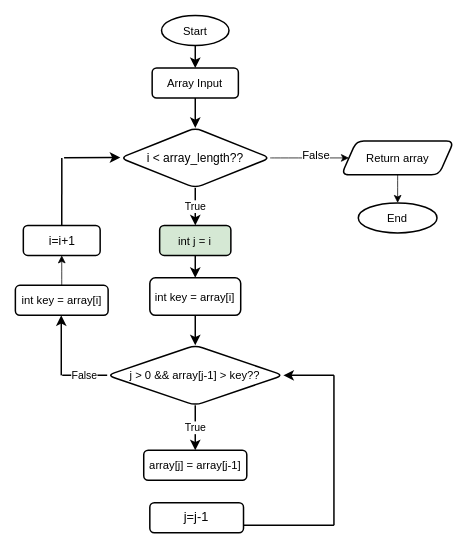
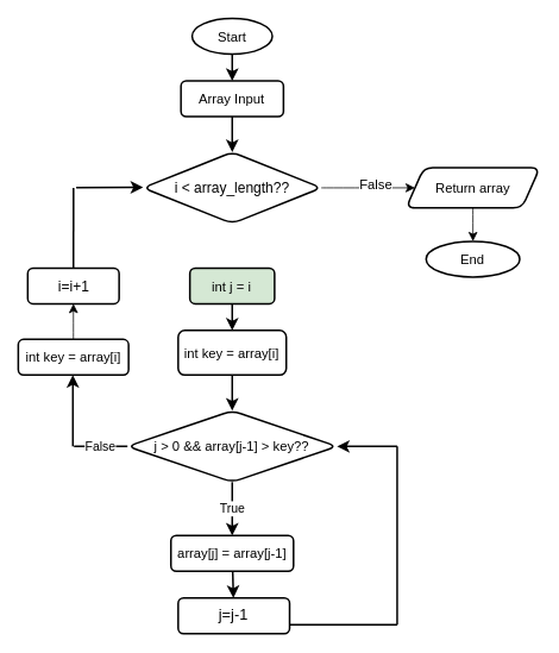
- <mxCell id="6" value="&lt;font style=&quot;font-size: 14px;&quot;&gt;True&lt;/font&gt;" style="edgeStyle=none;curved=1;rounded=0;orthogonalLoop=1;jettySize=auto;html=1;fontSize=12;startSize=8;endSize=8;strokeWidth=2;" edge="1" parent="1" source="9" target="11"><mxGeometry relative="1" as="geometry" /></mxCell>
+ <mxCell id="16" value="" style="edgeStyle=none;curved=1;rounded=0;orthogonalLoop=1;jettySize=auto;html=1;fontSize=12;startSize=8;endSize=8;strokeWidth=2;" edge="1" parent="1" source="17" target="18"><mxGeometry relative="1" as="geometry" /></mxCell>
